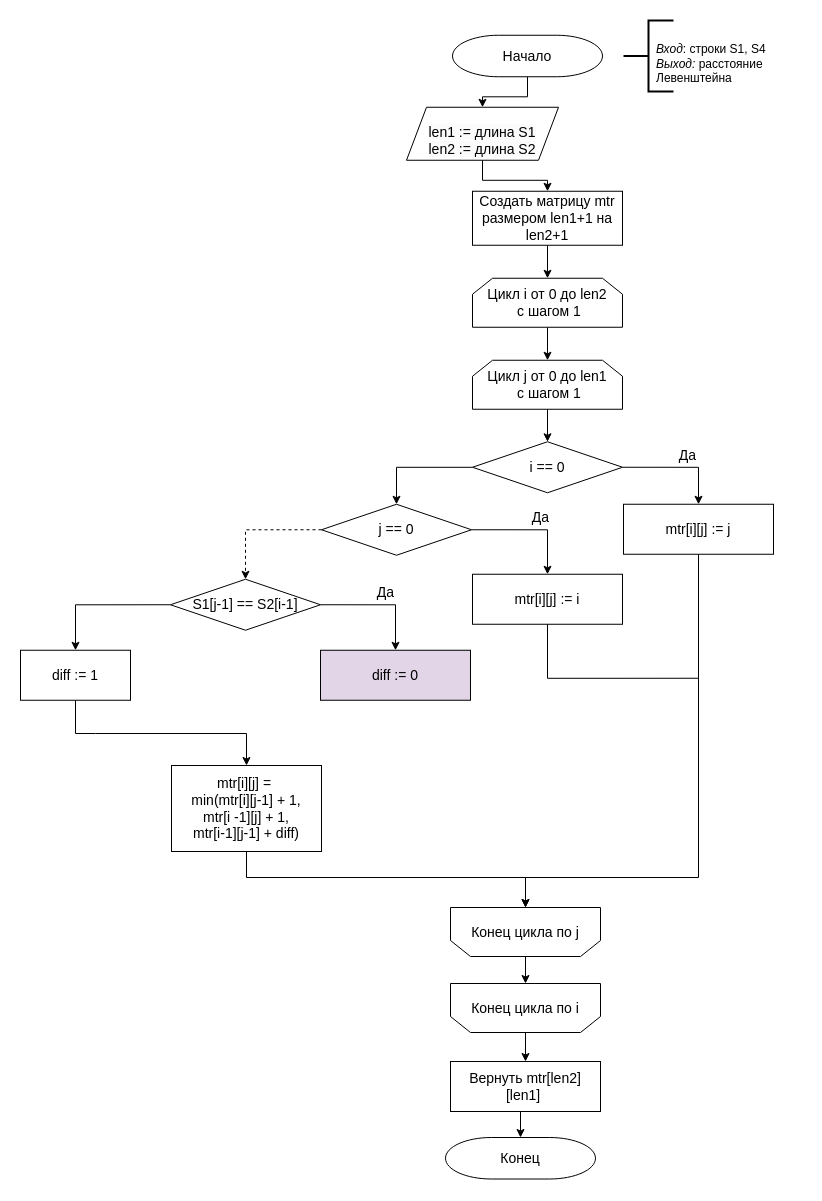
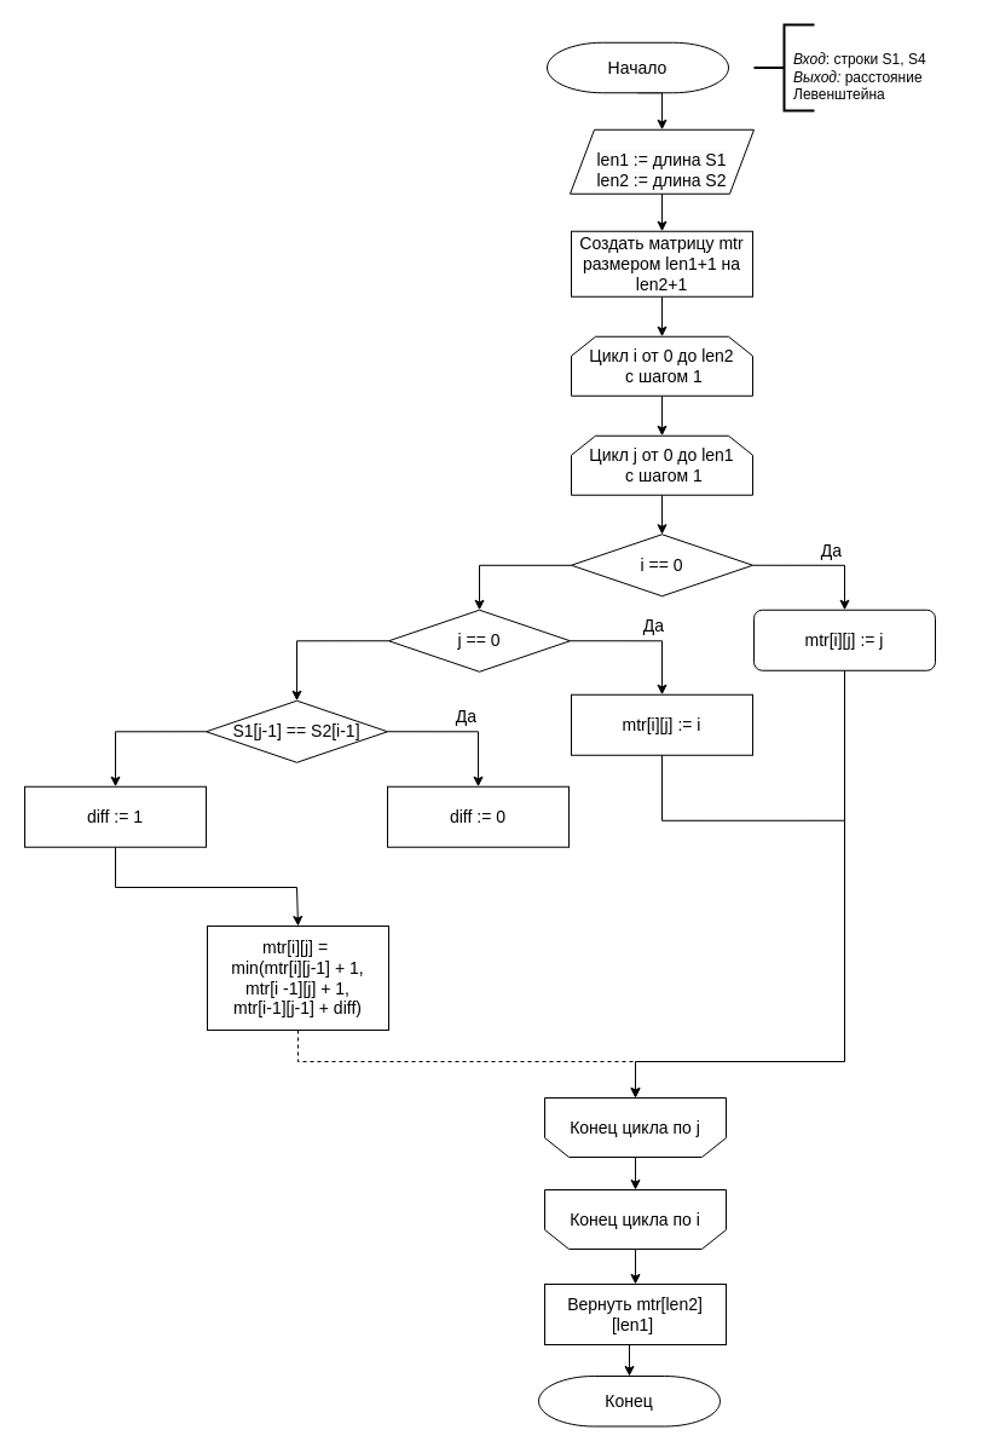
- <mxCell id="28" value="&lt;br&gt;&lt;span style=&quot;color: rgb(0, 0, 0); font-family: Helvetica; font-size: 14px; font-style: normal; font-variant-ligatures: normal; font-variant-caps: normal; font-weight: 400; letter-spacing: normal; orphans: 2; text-align: center; text-indent: 0px; text-transform: none; widows: 2; word-spacing: 0px; -webkit-text-stroke-width: 0px; background-color: rgb(251, 251, 251); text-decoration-thickness: initial; text-decoration-style: initial; text-decoration-color: initial; float: none; display: inline !important;&quot;&gt;len1 := длина S1&lt;/span&gt;&lt;br style=&quot;border-color: var(--border-color); color: rgb(0, 0, 0); font-family: Helvetica; font-size: 14px; font-style: normal; font-variant-ligatures: normal; font-variant-caps: normal; font-weight: 400; letter-spacing: normal; orphans: 2; text-align: center; text-indent: 0px; text-transform: none; widows: 2; word-spacing: 0px; -webkit-text-stroke-width: 0px; background-color: rgb(251, 251, 251); text-decoration-thickness: initial; text-decoration-style: initial; text-decoration-color: initial;&quot;&gt;&lt;span style=&quot;color: rgb(0, 0, 0); font-family: Helvetica; font-size: 14px; font-style: normal; font-variant-ligatures: normal; font-variant-caps: normal; font-weight: 400; letter-spacing: normal; orphans: 2; text-align: center; text-indent: 0px; text-transform: none; widows: 2; word-spacing: 0px; -webkit-text-stroke-width: 0px; background-color: rgb(251, 251, 251); text-decoration-thickness: initial; text-decoration-style: initial; text-decoration-color: initial; float: none; display: inline !important;&quot;&gt;len2 := длина S2&lt;/span&gt;&lt;br&gt;" style="shape=parallelogram;perimeter=parallelogramPerimeter;whiteSpace=wrap;html=1;fixedSize=1;" parent="1" vertex="1"><mxGeometry x="406" y="106.75" width="152" height="53" as="geometry" /></mxCell>
+ <mxCell id="28" value="&lt;br&gt;&lt;span style=&quot;color: rgb(0, 0, 0); font-family: Helvetica; font-size: 14px; font-style: normal; font-variant-ligatures: normal; font-variant-caps: normal; font-weight: 400; letter-spacing: normal; orphans: 2; text-align: center; text-indent: 0px; text-transform: none; widows: 2; word-spacing: 0px; -webkit-text-stroke-width: 0px; background-color: rgb(251, 251, 251); text-decoration-thickness: initial; text-decoration-style: initial; text-decoration-color: initial; float: none; display: inline !important;&quot;&gt;len1 := длина S1&lt;/span&gt;&lt;br style=&quot;border-color: var(--border-color); color: rgb(0, 0, 0); font-family: Helvetica; font-size: 14px; font-style: normal; font-variant-ligatures: normal; font-variant-caps: normal; font-weight: 400; letter-spacing: normal; orphans: 2; text-align: center; text-indent: 0px; text-transform: none; widows: 2; word-spacing: 0px; -webkit-text-stroke-width: 0px; background-color: rgb(251, 251, 251); text-decoration-thickness: initial; text-decoration-style: initial; text-decoration-color: initial;&quot;&gt;&lt;span style=&quot;color: rgb(0, 0, 0); font-family: Helvetica; font-size: 14px; font-style: normal; font-variant-ligatures: normal; font-variant-caps: normal; font-weight: 400; letter-spacing: normal; orphans: 2; text-align: center; text-indent: 0px; text-transform: none; widows: 2; word-spacing: 0px; -webkit-text-stroke-width: 0px; background-color: rgb(251, 251, 251); text-decoration-thickness: initial; text-decoration-style: initial; text-decoration-color: initial; float: none; display: inline !important;&quot;&gt;len2 := длина S2&lt;/span&gt;&lt;br&gt;" style="shape=parallelogram;perimeter=parallelogramPerimeter;whiteSpace=wrap;html=1;fixedSize=1;" parent="1" vertex="1"><mxGeometry x="471" y="106.75" width="152" height="53" as="geometry" /></mxCell>
- <mxCell id="11" value="&lt;font style=&quot;font-size: 14px;&quot;&gt;mtr[i][j] := j&lt;/font&gt;" style="rounded=0;whiteSpace=wrap;html=1;absoluteArcSize=1;arcSize=14;strokeWidth=1;" parent="1" vertex="1"><mxGeometry x="623" y="503.75" width="150" height="50" as="geometry" /></mxCell>
+ <mxCell id="11" value="&lt;font style=&quot;font-size: 14px;&quot;&gt;mtr[i][j] := j&lt;/font&gt;" style="whiteSpace=wrap;html=1;absoluteArcSize=1;arcSize=14;strokeWidth=1;rounded=1;" parent="1" vertex="1"><mxGeometry x="623" y="503.75" width="150" height="50" as="geometry" /></mxCell>
- <mxCell id="12" style="edgeStyle=orthogonalEdgeStyle;rounded=0;orthogonalLoop=1;jettySize=auto;html=1;exitX=0;exitY=0.5;exitDx=0;exitDy=0;exitPerimeter=0;entryX=0.5;entryY=0;entryDx=0;entryDy=0;entryPerimeter=0;dashed=1;" parent="1" source="14" target="22" edge="1"><mxGeometry relative="1" as="geometry"><mxPoint x="263.681" y="543.264" as="targetPoint" /></mxGeometry></mxCell>
+ <mxCell id="12" style="edgeStyle=orthogonalEdgeStyle;rounded=0;orthogonalLoop=1;jettySize=auto;html=1;exitX=0;exitY=0.5;exitDx=0;exitDy=0;exitPerimeter=0;entryX=0.5;entryY=0;entryDx=0;entryDy=0;entryPerimeter=0;" parent="1" source="14" target="22" edge="1"><mxGeometry relative="1" as="geometry"><mxPoint x="263.681" y="543.264" as="targetPoint" /></mxGeometry></mxCell>
- <mxCell id="30" value="&lt;span style=&quot;font-size: 14px;&quot;&gt;diff := 1&lt;/span&gt;" style="rounded=0;whiteSpace=wrap;html=1;absoluteArcSize=1;arcSize=14;strokeWidth=1;" parent="1" vertex="1"><mxGeometry x="20" y="649.75" width="110" height="50" as="geometry" /></mxCell>
+ <mxCell id="30" value="&lt;span style=&quot;font-size: 14px;&quot;&gt;diff := 1&lt;/span&gt;" style="rounded=0;whiteSpace=wrap;html=1;absoluteArcSize=1;arcSize=14;strokeWidth=1;" parent="1" vertex="1"><mxGeometry x="20" y="649.75" width="150" height="50" as="geometry" /></mxCell>
- <mxCell id="31" value="&lt;font style=&quot;font-size: 14px;&quot;&gt;diff := 0&lt;/font&gt;" style="rounded=0;whiteSpace=wrap;html=1;absoluteArcSize=1;arcSize=14;strokeWidth=1;fillColor=#e1d5e7;" parent="1" vertex="1"><mxGeometry x="320" y="649.75" width="150" height="50" as="geometry" /></mxCell>
+ <mxCell id="31" value="&lt;font style=&quot;font-size: 14px;&quot;&gt;diff := 0&lt;/font&gt;" style="rounded=0;whiteSpace=wrap;html=1;absoluteArcSize=1;arcSize=14;strokeWidth=1;" parent="1" vertex="1"><mxGeometry x="320" y="649.75" width="150" height="50" as="geometry" /></mxCell>
- <mxCell id="25" style="edgeStyle=orthogonalEdgeStyle;rounded=0;orthogonalLoop=1;jettySize=auto;html=1;exitX=0.5;exitY=1;exitDx=0;exitDy=0;" parent="1" source="26" target="34" edge="1"><mxGeometry relative="1" as="geometry"><Array as="points"><mxPoint x="246" y="877" /><mxPoint x="525" y="877" /></Array></mxGeometry></mxCell>
+ <mxCell id="25" style="edgeStyle=orthogonalEdgeStyle;rounded=0;orthogonalLoop=1;jettySize=auto;html=1;exitX=0.5;exitY=1;exitDx=0;exitDy=0;dashed=1;" parent="1" source="26" target="34" edge="1"><mxGeometry relative="1" as="geometry"><Array as="points"><mxPoint x="246" y="877" /><mxPoint x="525" y="877" /></Array></mxGeometry></mxCell>
